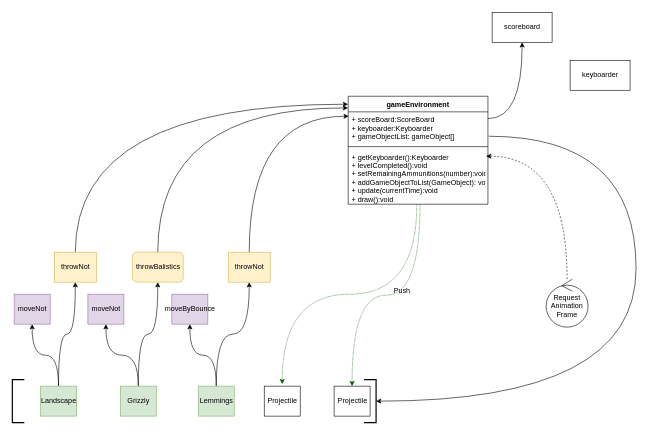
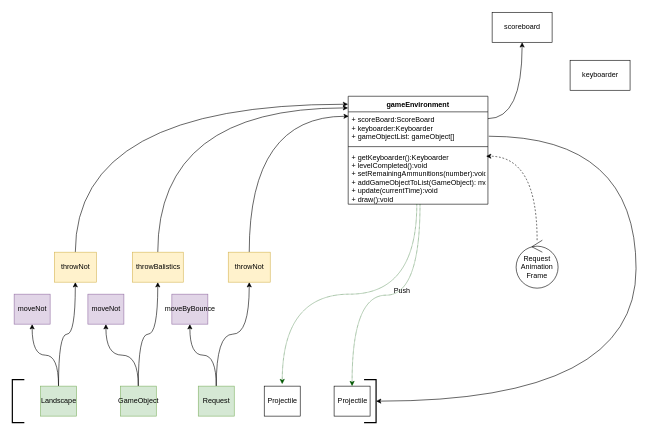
- <mxCell id="5" value="+ getKeyboarder():Keyboarder&#10;+ levelCompleted():void&#10;+ setRemainingAmmunitions(number):void&#10;+ addGameObjectToList(GameObject): void&#10;+ update(currentTime):void&#10;+ draw():void" style="text;strokeColor=none;fillColor=none;align=left;verticalAlign=top;spacingLeft=4;spacingRight=4;overflow=hidden;rotatable=0;points=[[0,0.5],[1,0.5]];portConstraint=eastwest;" vertex="1" parent="2"><mxGeometry y="88" width="233" height="92" as="geometry" /></mxCell>
+ <mxCell id="5" value="+ getKeyboarder():Keyboarder&#10;+ levelCompleted():void&#10;+ setRemainingAmmunitions(number):void&#10;+ addGameObjectToList(GameObject): moveNot&#10;+ update(currentTime):void&#10;+ draw():void" style="text;strokeColor=none;fillColor=none;align=left;verticalAlign=top;spacingLeft=4;spacingRight=4;overflow=hidden;rotatable=0;points=[[0,0.5],[1,0.5]];portConstraint=eastwest;" vertex="1" parent="2"><mxGeometry y="88" width="233" height="92" as="geometry" /></mxCell>
- <mxCell id="23" value="throwBalistics" style="html=1;fillColor=#fff2cc;strokeColor=#d6b656;rounded=1;" vertex="1" parent="1"><mxGeometry x="220" y="420" width="85" height="50" as="geometry" /></mxCell>
+ <mxCell id="23" value="throwBalistics" style="html=1;fillColor=#fff2cc;strokeColor=#d6b656;" vertex="1" parent="1"><mxGeometry x="220" y="420" width="85" height="50" as="geometry" /></mxCell>
- <mxCell id="26" value="Request&lt;br&gt;Animation&lt;br&gt;Frame" style="ellipse;shape=umlControl;whiteSpace=wrap;html=1;" vertex="1" parent="1"><mxGeometry x="910" y="465" width="70" height="80" as="geometry" /></mxCell>
+ <mxCell id="26" value="Request&lt;br&gt;Animation&lt;br&gt;Frame" style="ellipse;shape=umlControl;whiteSpace=wrap;html=1;" vertex="1" parent="1"><mxGeometry x="860" y="400" width="70" height="80" as="geometry" /></mxCell>
- <mxCell id="13" value="Grizzly" style="html=1;fillColor=#d5e8d4;strokeColor=#82b366;" vertex="1" parent="1"><mxGeometry x="200" y="643.35" width="60" height="50" as="geometry" /></mxCell>
+ <mxCell id="13" value="GameObject" style="html=1;fillColor=#d5e8d4;strokeColor=#82b366;" vertex="1" parent="1"><mxGeometry x="200" y="643.35" width="60" height="50" as="geometry" /></mxCell>
- <mxCell id="16" value="Lemmings" style="html=1;fillColor=#d5e8d4;strokeColor=#82b366;" vertex="1" parent="1"><mxGeometry x="330" y="643.35" width="60" height="50" as="geometry" /></mxCell>
+ <mxCell id="16" value="Request" style="html=1;fillColor=#d5e8d4;strokeColor=#82b366;" vertex="1" parent="1"><mxGeometry x="330" y="643.35" width="60" height="50" as="geometry" /></mxCell>
